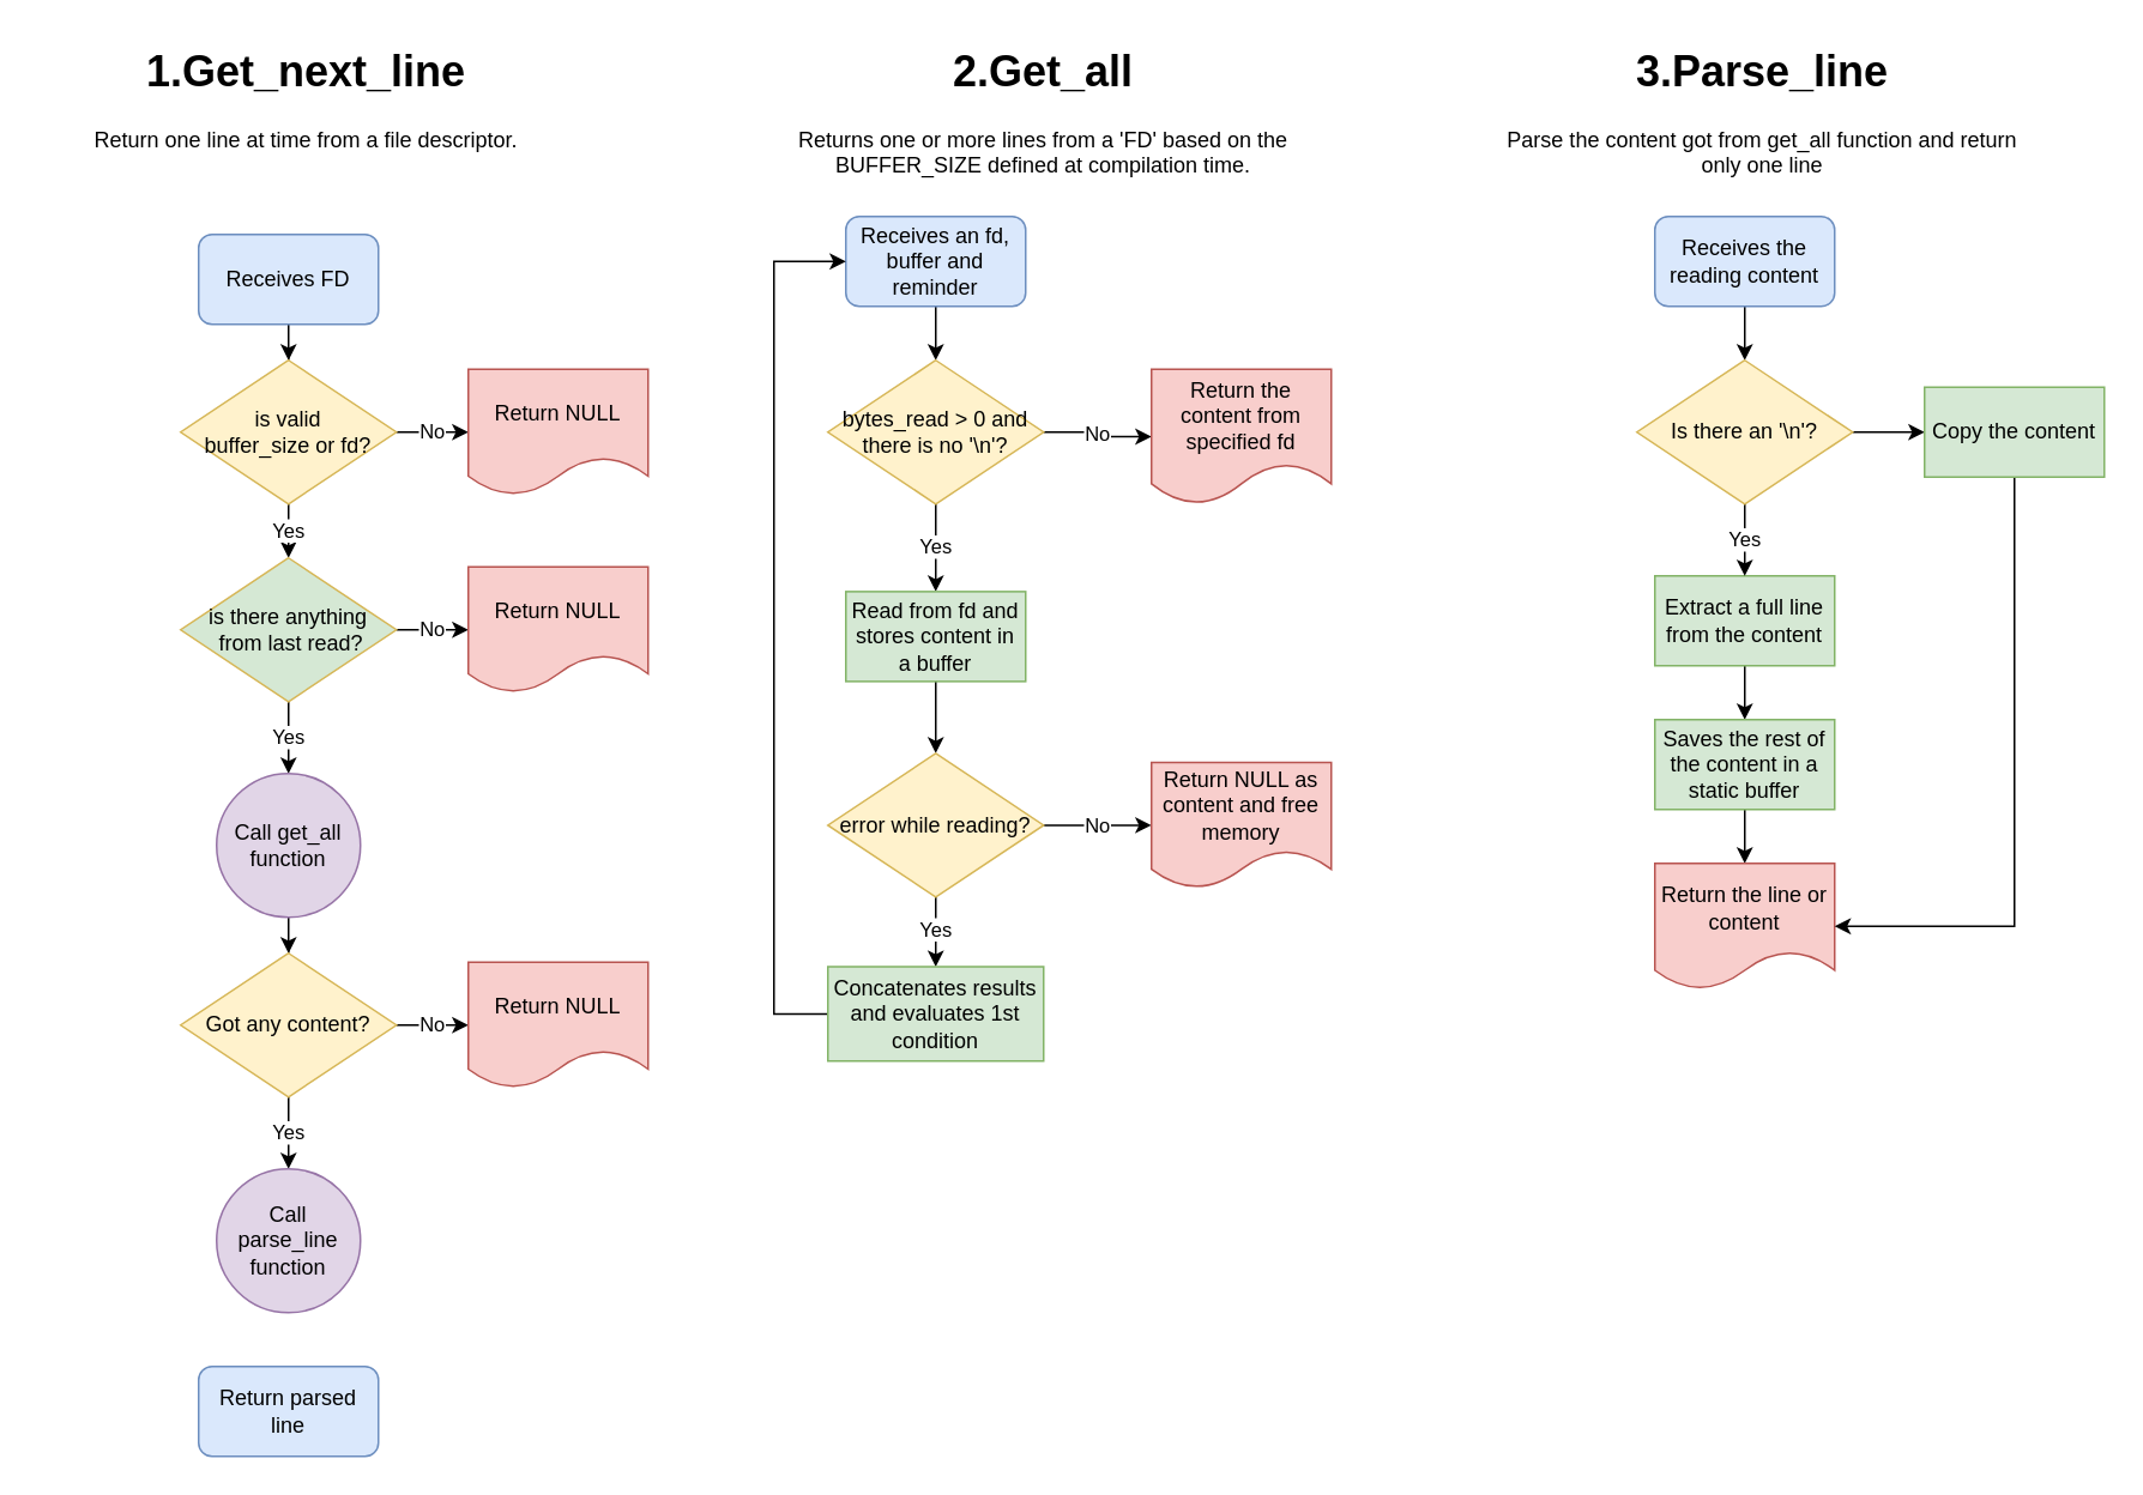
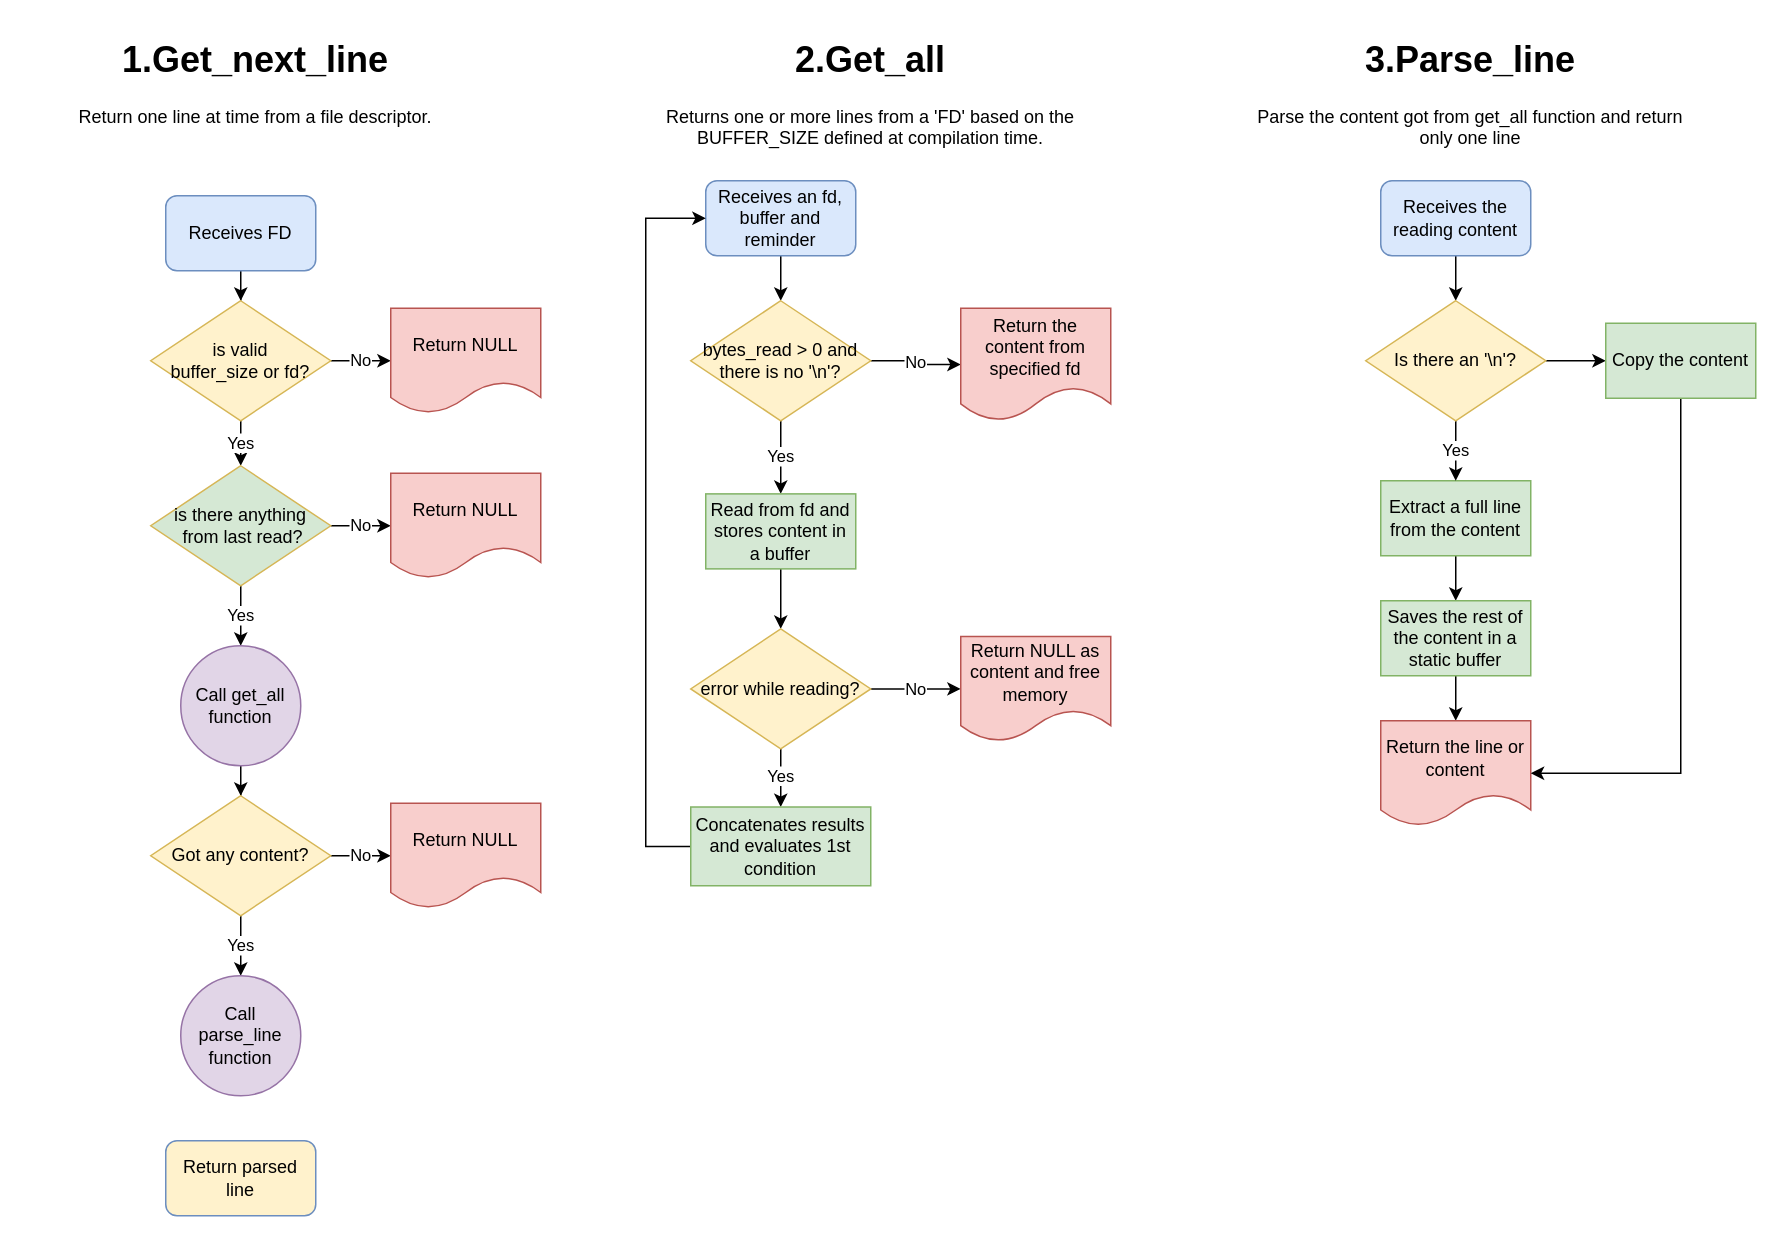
- <mxCell id="17" value="Return parsed line" style="rounded=1;whiteSpace=wrap;html=1;fillColor=#dae8fc;strokeColor=#6c8ebf;labelBackgroundColor=none;labelBorderColor=none;" parent="2" vertex="1"><mxGeometry x="110" y="760" width="100" height="50" as="geometry" /></mxCell>
+ <mxCell id="17" value="Return parsed line" style="rounded=1;whiteSpace=wrap;html=1;fillColor=#fff2cc;strokeColor=#6c8ebf;labelBackgroundColor=none;labelBorderColor=none;" parent="2" vertex="1"><mxGeometry x="110" y="760" width="100" height="50" as="geometry" /></mxCell>
